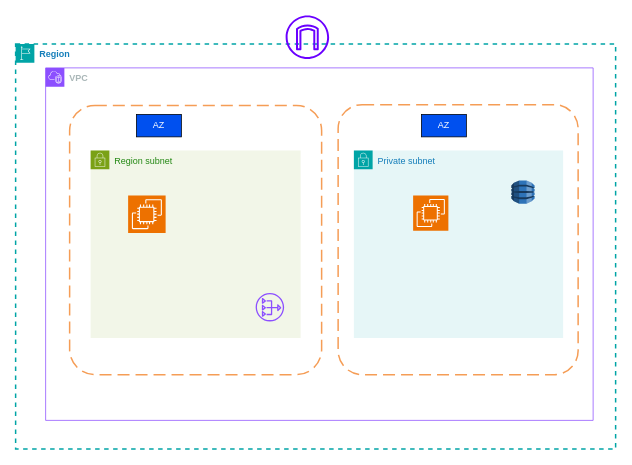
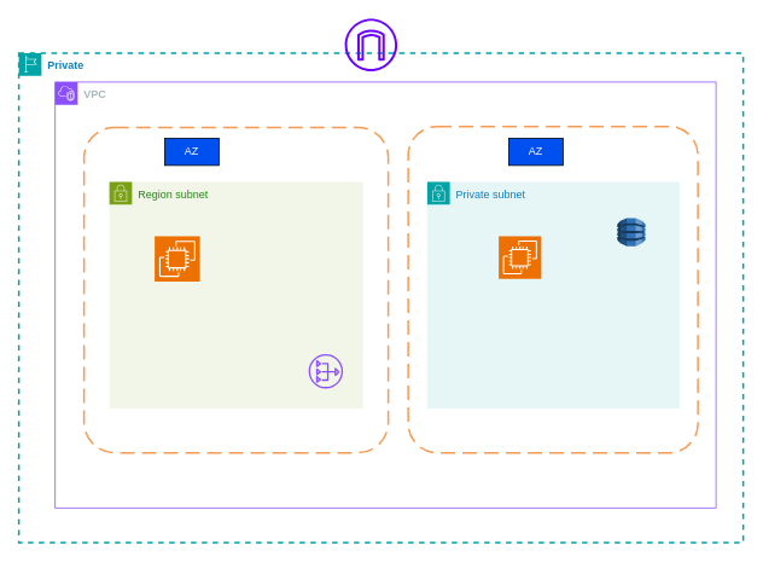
- <mxCell id="2" value="Region" style="points=[[0,0],[0.25,0],[0.5,0],[0.75,0],[1,0],[1,0.25],[1,0.5],[1,0.75],[1,1],[0.75,1],[0.5,1],[0.25,1],[0,1],[0,0.75],[0,0.5],[0,0.25]];outlineConnect=0;gradientColor=none;html=1;whiteSpace=wrap;fontSize=12;fontStyle=1;container=1;pointerEvents=0;collapsible=0;recursiveResize=0;shape=mxgraph.aws4.group;grIcon=mxgraph.aws4.group_region;strokeColor=#00A4A6;fillColor=none;verticalAlign=top;align=left;spacingLeft=30;fontColor=#147EBA;dashed=1;strokeWidth=2;" vertex="1" parent="1"><mxGeometry x="20" y="58" width="800" height="540" as="geometry" /></mxCell>
+ <mxCell id="2" value="Private" style="points=[[0,0],[0.25,0],[0.5,0],[0.75,0],[1,0],[1,0.25],[1,0.5],[1,0.75],[1,1],[0.75,1],[0.5,1],[0.25,1],[0,1],[0,0.75],[0,0.5],[0,0.25]];outlineConnect=0;gradientColor=none;html=1;whiteSpace=wrap;fontSize=12;fontStyle=1;container=1;pointerEvents=0;collapsible=0;recursiveResize=0;shape=mxgraph.aws4.group;grIcon=mxgraph.aws4.group_region;strokeColor=#00A4A6;fillColor=none;verticalAlign=top;align=left;spacingLeft=30;fontColor=#147EBA;dashed=1;strokeWidth=2;" vertex="1" parent="1"><mxGeometry x="20" y="58" width="800" height="540" as="geometry" /></mxCell>
